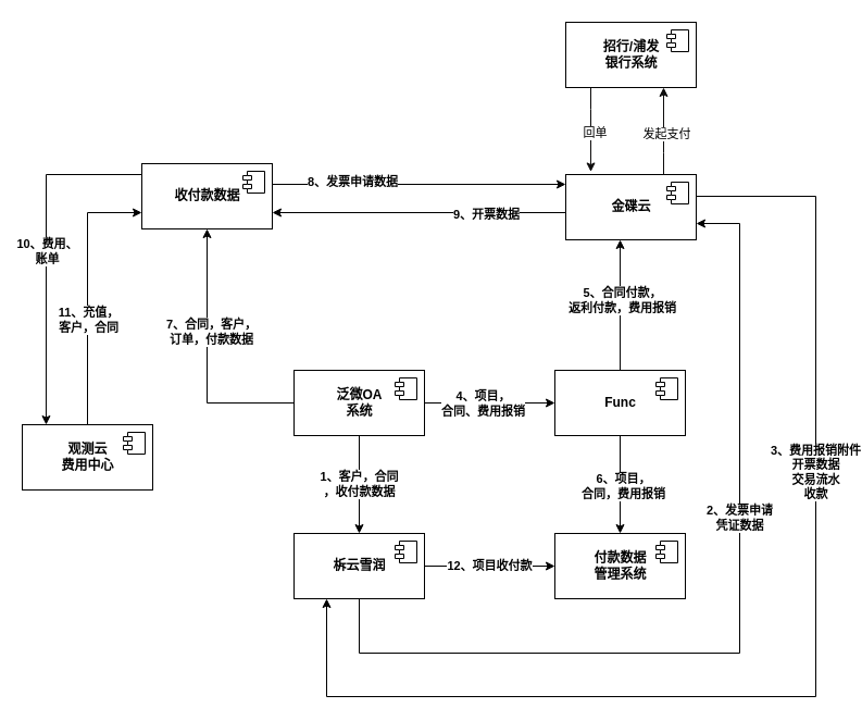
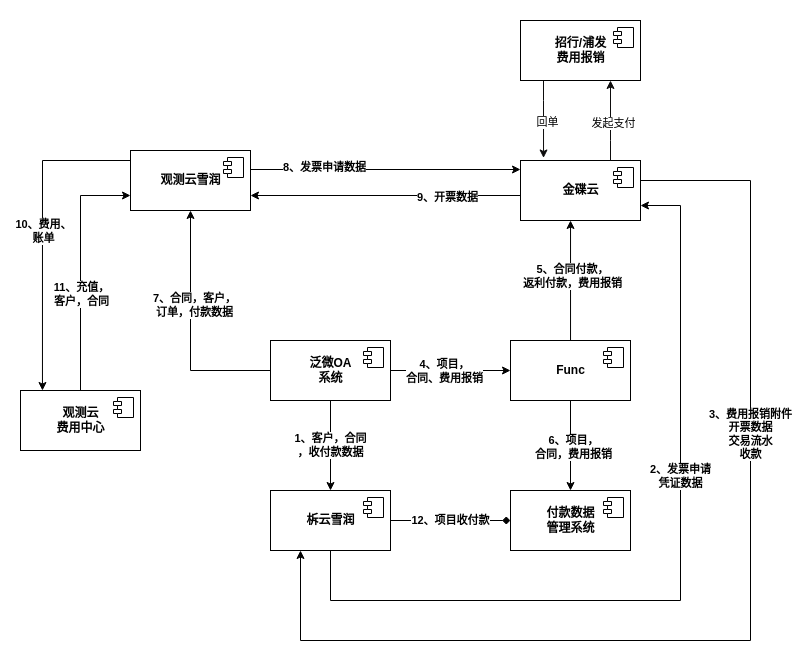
- <mxCell id="40" value="招行/浦发&lt;br&gt;银行系统" style="html=1;dropTarget=0;fontStyle=1" parent="1" vertex="1"><mxGeometry x="520" y="20" width="120" height="60" as="geometry" /></mxCell>
+ <mxCell id="40" value="招行/浦发&lt;br&gt;费用报销" style="html=1;dropTarget=0;fontStyle=1" parent="1" vertex="1"><mxGeometry x="520" y="20" width="120" height="60" as="geometry" /></mxCell>
- <mxCell id="13" value="收付款数据" style="html=1;dropTarget=0;fontStyle=1" parent="1" vertex="1"><mxGeometry x="130" y="150" width="120" height="60" as="geometry" /></mxCell>
+ <mxCell id="13" value="观测云雪润" style="html=1;dropTarget=0;fontStyle=1" parent="1" vertex="1"><mxGeometry x="130" y="150" width="120" height="60" as="geometry" /></mxCell>
- <mxCell id="22" value="12、项目收付款" style="edgeStyle=orthogonalEdgeStyle;rounded=0;orthogonalLoop=1;jettySize=auto;html=1;entryX=0;entryY=0.5;entryDx=0;entryDy=0;fontStyle=1" parent="1" source="23" target="15" edge="1"><mxGeometry relative="1" as="geometry"><mxPoint x="460" y="510" as="targetPoint" /><mxPoint as="offset" /></mxGeometry></mxCell>
+ <mxCell id="22" value="12、项目收付款" style="edgeStyle=orthogonalEdgeStyle;rounded=0;orthogonalLoop=1;jettySize=auto;html=1;entryX=0;entryY=0.5;entryDx=0;entryDy=0;fontStyle=1;endArrow=diamond;" parent="1" source="23" target="15" edge="1"><mxGeometry relative="1" as="geometry"><mxPoint x="460" y="510" as="targetPoint" /><mxPoint as="offset" /></mxGeometry></mxCell>
